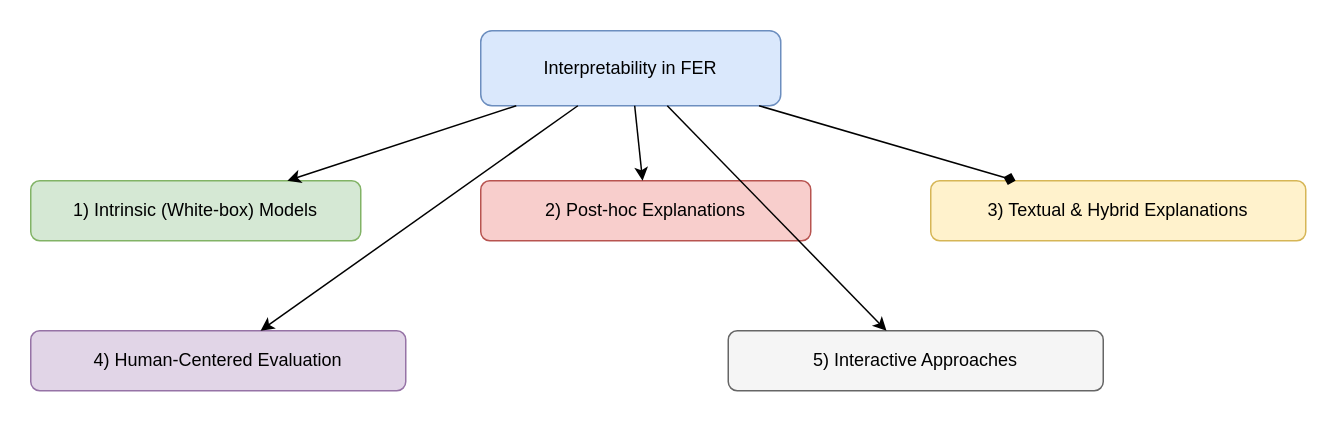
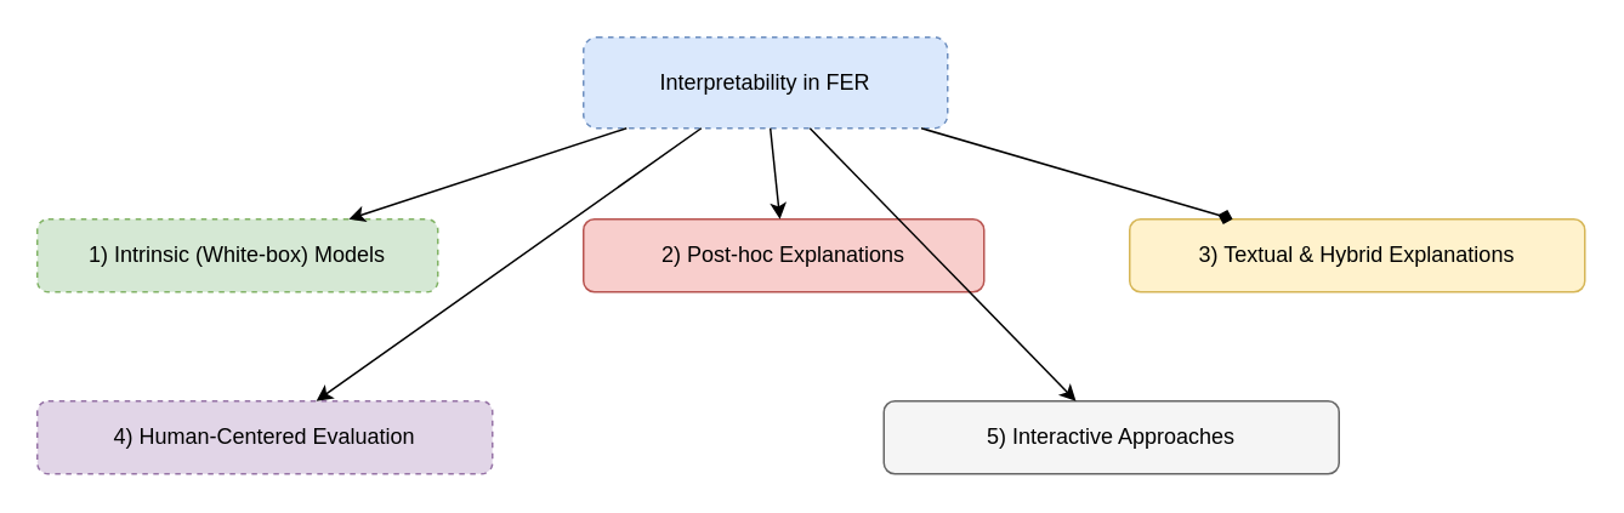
- <mxCell id="2" value="Interpretability in FER" style="rounded=1;whiteSpace=wrap;html=1;fillColor=#dae8fc;strokeColor=#6c8ebf;" vertex="1" parent="1"><mxGeometry x="320" y="20" width="200" height="50" as="geometry" /></mxCell>
+ <mxCell id="2" value="Interpretability in FER" style="rounded=1;whiteSpace=wrap;html=1;fillColor=#dae8fc;strokeColor=#6c8ebf;dashed=1;" vertex="1" parent="1"><mxGeometry x="320" y="20" width="200" height="50" as="geometry" /></mxCell>
- <mxCell id="3" value="1) Intrinsic (White-box) Models" style="rounded=1;whiteSpace=wrap;html=1;fillColor=#d5e8d4;strokeColor=#82b366;" vertex="1" parent="1"><mxGeometry x="20" y="120" width="220" height="40" as="geometry" /></mxCell>
+ <mxCell id="3" value="1) Intrinsic (White-box) Models" style="rounded=1;whiteSpace=wrap;html=1;fillColor=#d5e8d4;strokeColor=#82b366;dashed=1;" vertex="1" parent="1"><mxGeometry x="20" y="120" width="220" height="40" as="geometry" /></mxCell>
- <mxCell id="9" value="4) Human-Centered Evaluation" style="rounded=1;whiteSpace=wrap;html=1;fillColor=#e1d5e7;strokeColor=#9673a6;" vertex="1" parent="1"><mxGeometry x="20" y="220" width="250" height="40" as="geometry" /></mxCell>
+ <mxCell id="9" value="4) Human-Centered Evaluation" style="rounded=1;whiteSpace=wrap;html=1;fillColor=#e1d5e7;strokeColor=#9673a6;dashed=1;" vertex="1" parent="1"><mxGeometry x="20" y="220" width="250" height="40" as="geometry" /></mxCell>
